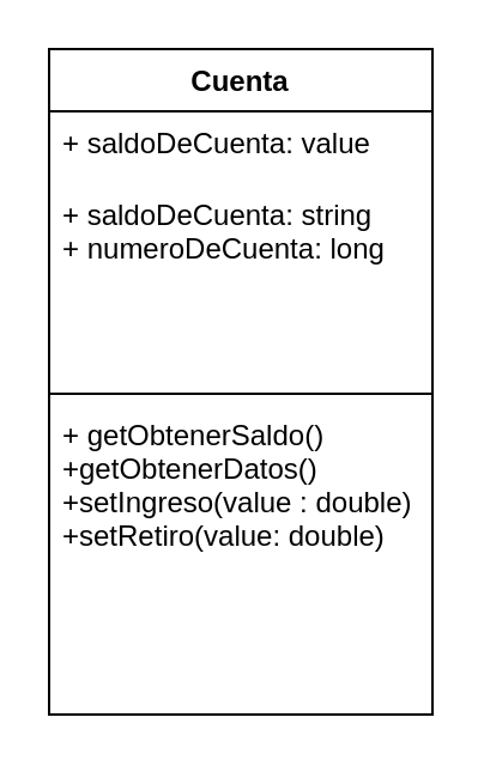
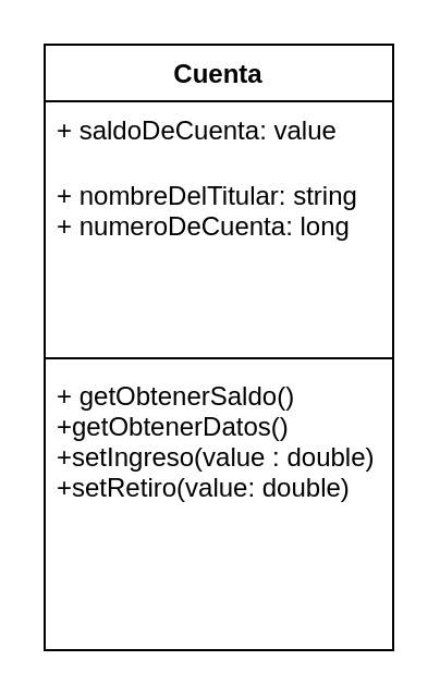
- <mxCell id="4" value="+ saldoDeCuenta: string&#10;+ numeroDeCuenta: long&#10;" style="text;strokeColor=none;fillColor=none;align=left;verticalAlign=top;spacingLeft=4;spacingRight=4;overflow=hidden;rotatable=0;points=[[0,0.5],[1,0.5]];portConstraint=eastwest;" parent="2" vertex="1"><mxGeometry y="56" width="160" height="84" as="geometry" /></mxCell>
+ <mxCell id="4" value="+ nombreDelTitular: string&#10;+ numeroDeCuenta: long&#10;" style="text;strokeColor=none;fillColor=none;align=left;verticalAlign=top;spacingLeft=4;spacingRight=4;overflow=hidden;rotatable=0;points=[[0,0.5],[1,0.5]];portConstraint=eastwest;" parent="2" vertex="1"><mxGeometry y="56" width="160" height="84" as="geometry" /></mxCell>
